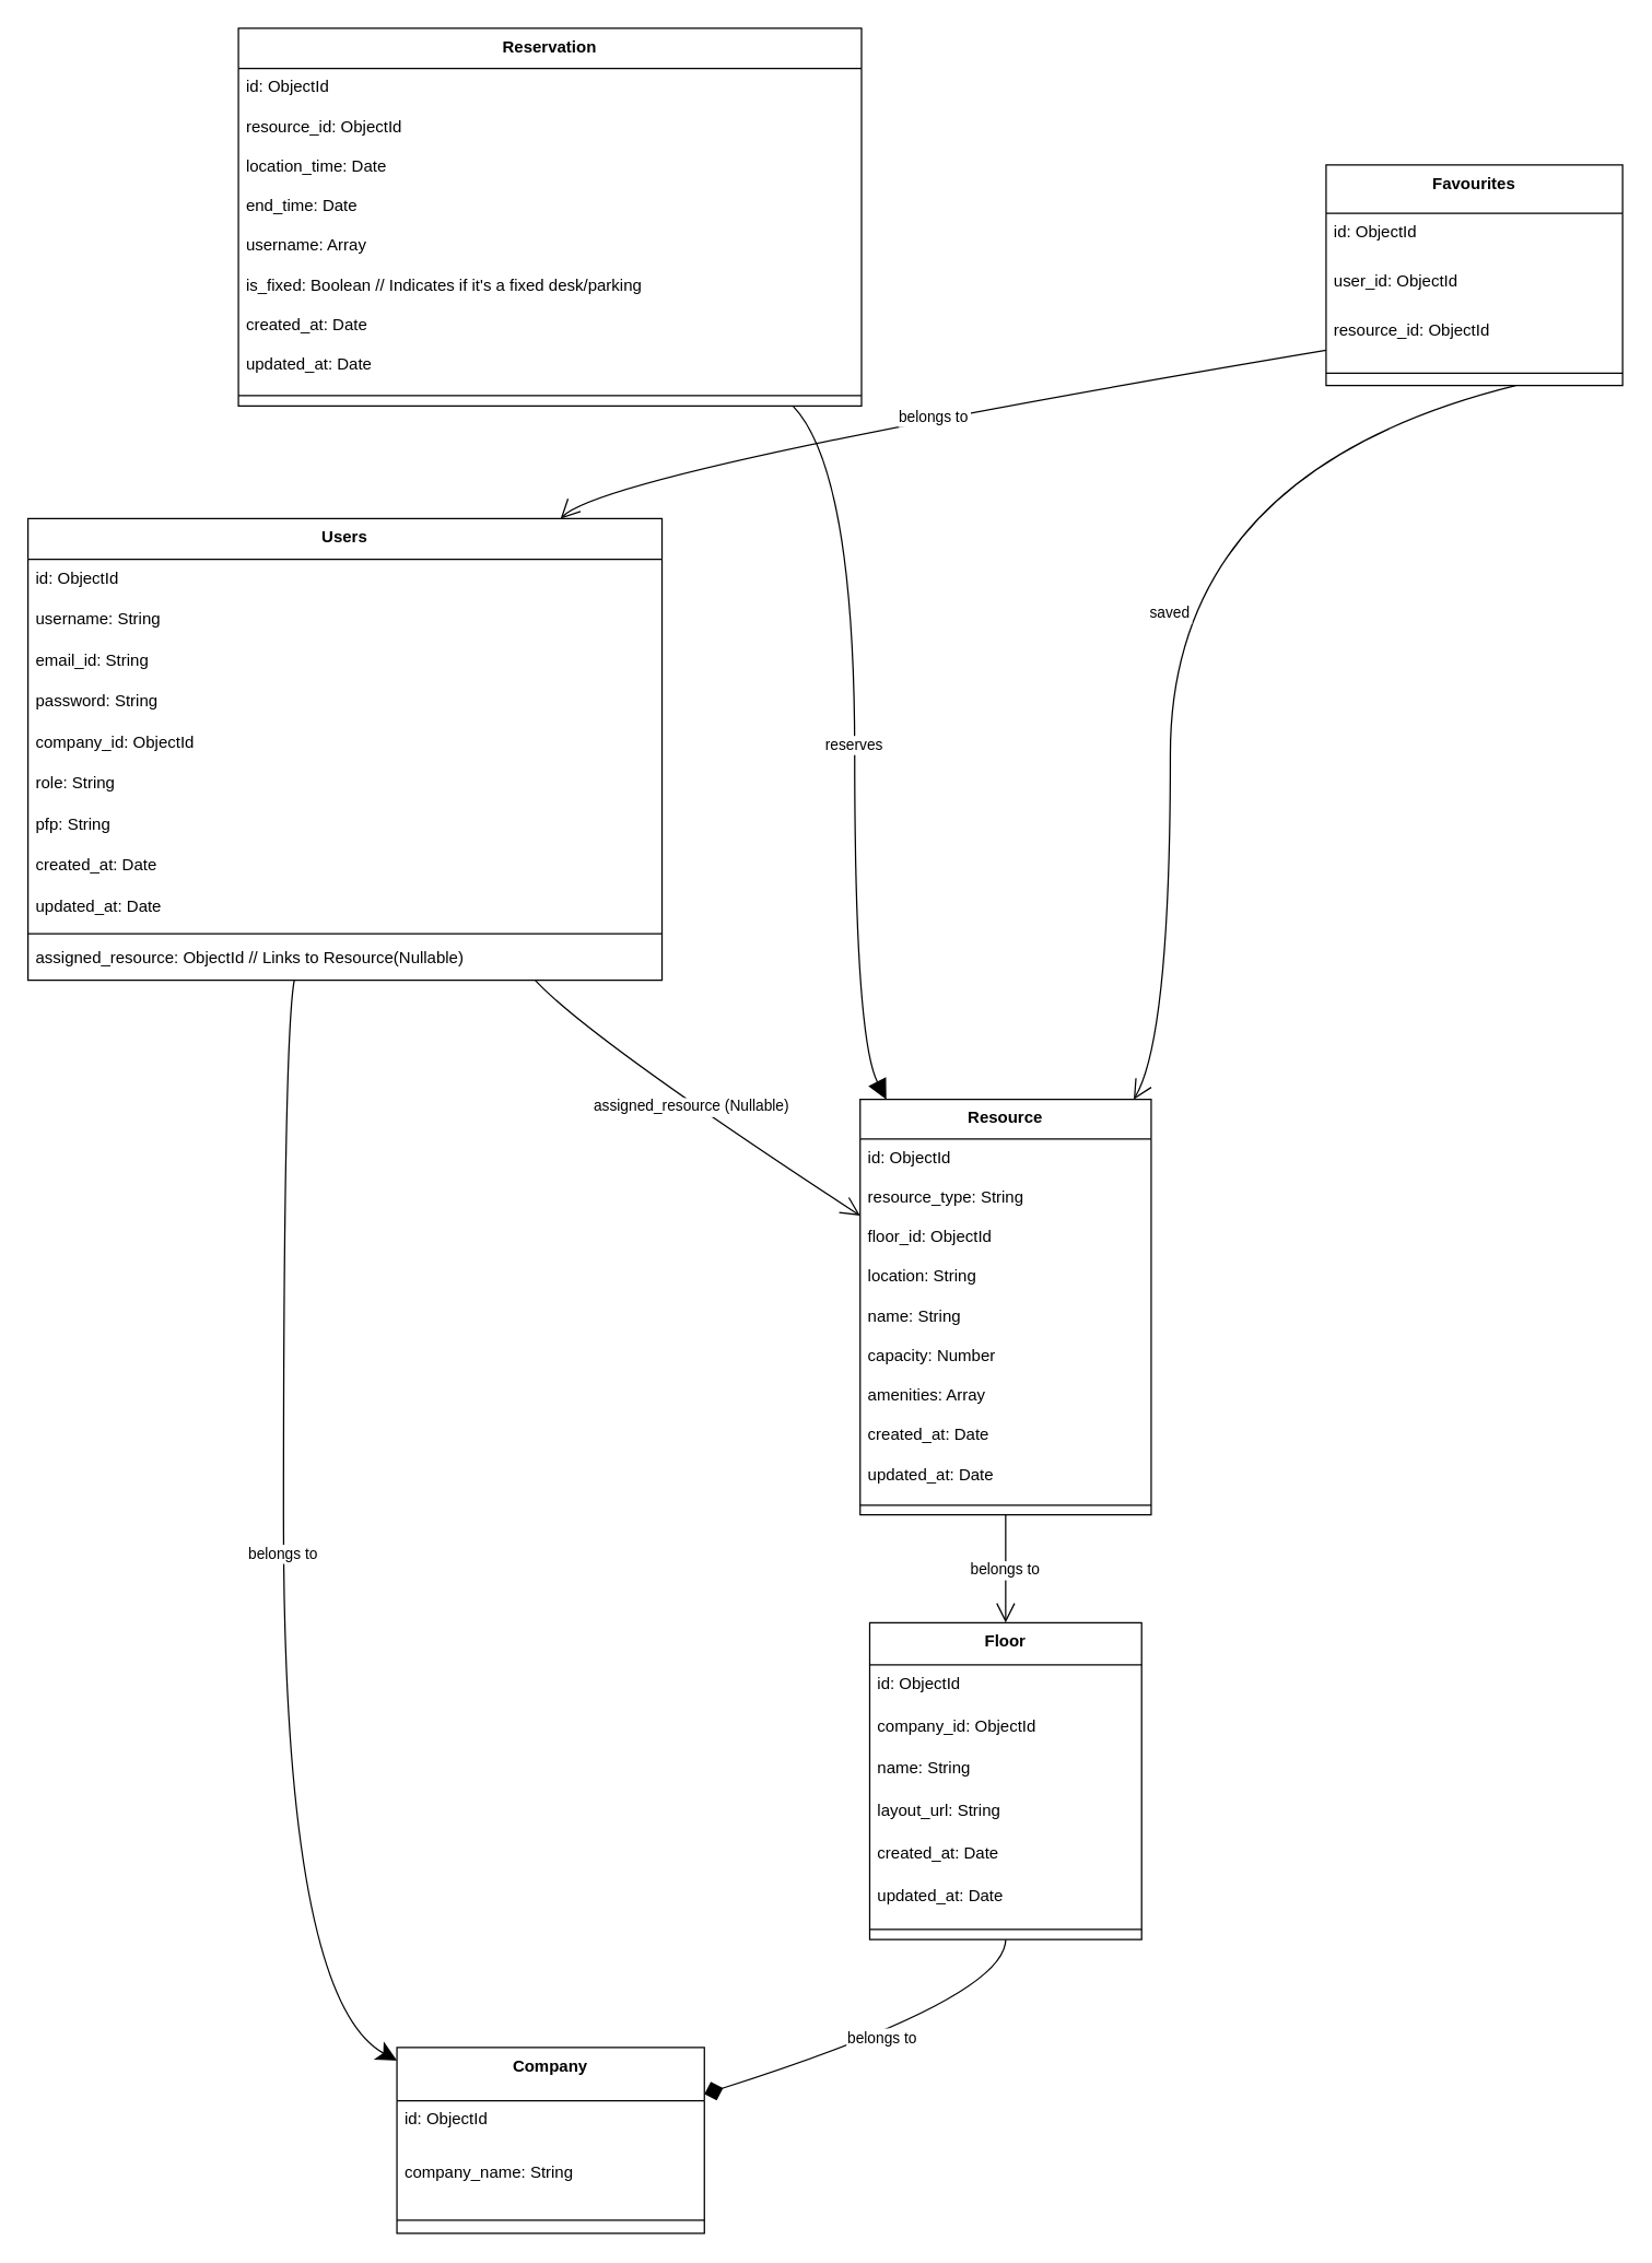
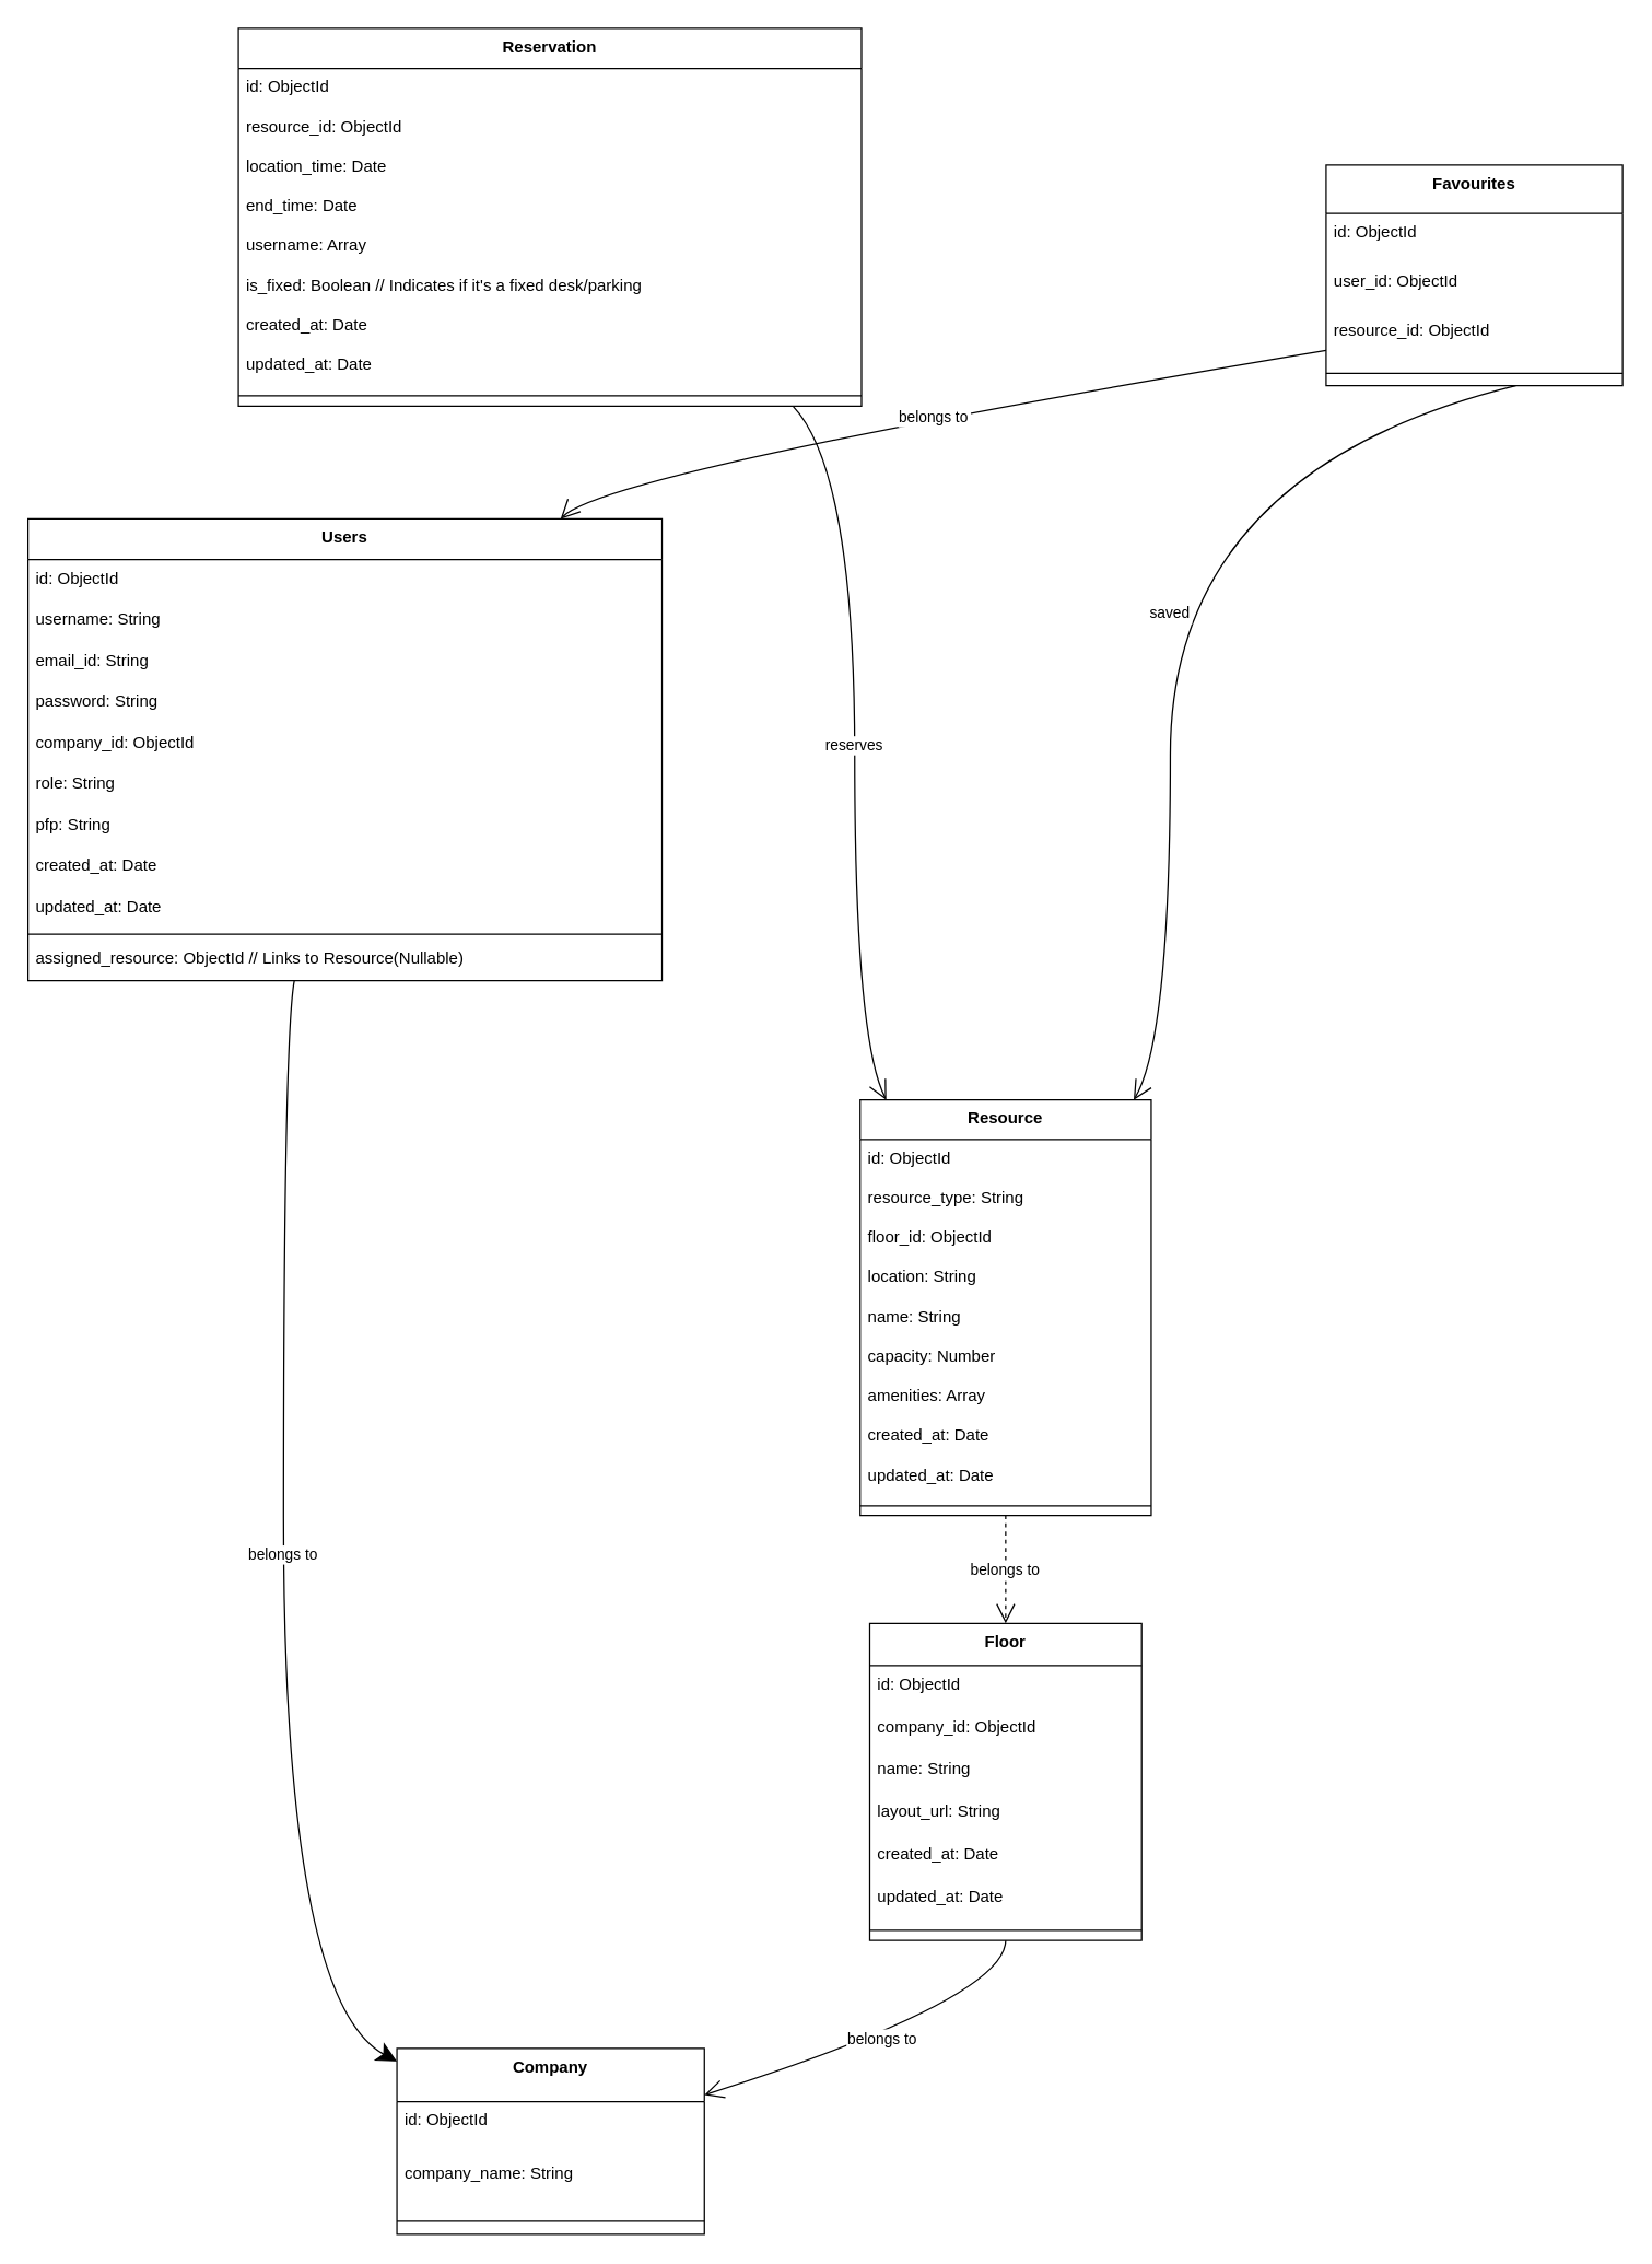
- <mxCell id="56" value="reserves" style="curved=1;startArrow=none;endArrow=block;endSize=12;exitX=0.89;exitY=1;entryX=0.09;entryY=0;rounded=0;" edge="1" parent="1" source="25" target="14"><mxGeometry relative="1" as="geometry"><Array as="points"><mxPoint x="625" y="344" /><mxPoint x="625" y="759" /></Array></mxGeometry></mxCell>
+ <mxCell id="56" value="reserves" style="curved=1;startArrow=none;endArrow=open;endSize=12;exitX=0.89;exitY=1;entryX=0.09;entryY=0;rounded=0;" edge="1" parent="1" source="25" target="14"><mxGeometry relative="1" as="geometry"><Array as="points"><mxPoint x="625" y="344" /><mxPoint x="625" y="759" /></Array></mxGeometry></mxCell>
- <mxCell id="53" value="assigned_resource (Nullable)" style="curved=1;startArrow=none;endArrow=open;endSize=12;exitX=0.8;exitY=1;entryX=0;entryY=0.28;rounded=0;" edge="1" parent="1" source="2" target="14"><mxGeometry relative="1" as="geometry"><Array as="points"><mxPoint x="430" y="759" /></Array></mxGeometry></mxCell>
- <mxCell id="54" value="belongs to" style="curved=1;startArrow=none;endArrow=open;endSize=12;exitX=0.5;exitY=1;entryX=0.5;entryY=0;rounded=0;" edge="1" parent="1" source="14" target="35"><mxGeometry relative="1" as="geometry"><Array as="points" /></mxGeometry></mxCell>
+ <mxCell id="54" value="belongs to" style="curved=1;startArrow=none;endArrow=open;endSize=12;exitX=0.5;exitY=1;entryX=0.5;entryY=0;rounded=0;dashed=1;" edge="1" parent="1" source="14" target="35"><mxGeometry relative="1" as="geometry"><Array as="points" /></mxGeometry></mxCell>
- <mxCell id="55" value="belongs to" style="curved=1;startArrow=none;endArrow=diamond;endSize=12;exitX=0.5;exitY=1;entryX=1;entryY=0.25;rounded=0;" edge="1" parent="1" source="35" target="43"><mxGeometry relative="1" as="geometry"><Array as="points"><mxPoint x="735" y="1462" /></Array></mxGeometry></mxCell>
+ <mxCell id="55" value="belongs to" style="curved=1;startArrow=none;endArrow=open;endSize=12;exitX=0.5;exitY=1;entryX=1;entryY=0.25;rounded=0;" edge="1" parent="1" source="35" target="43"><mxGeometry relative="1" as="geometry"><Array as="points"><mxPoint x="735" y="1462" /></Array></mxGeometry></mxCell>
